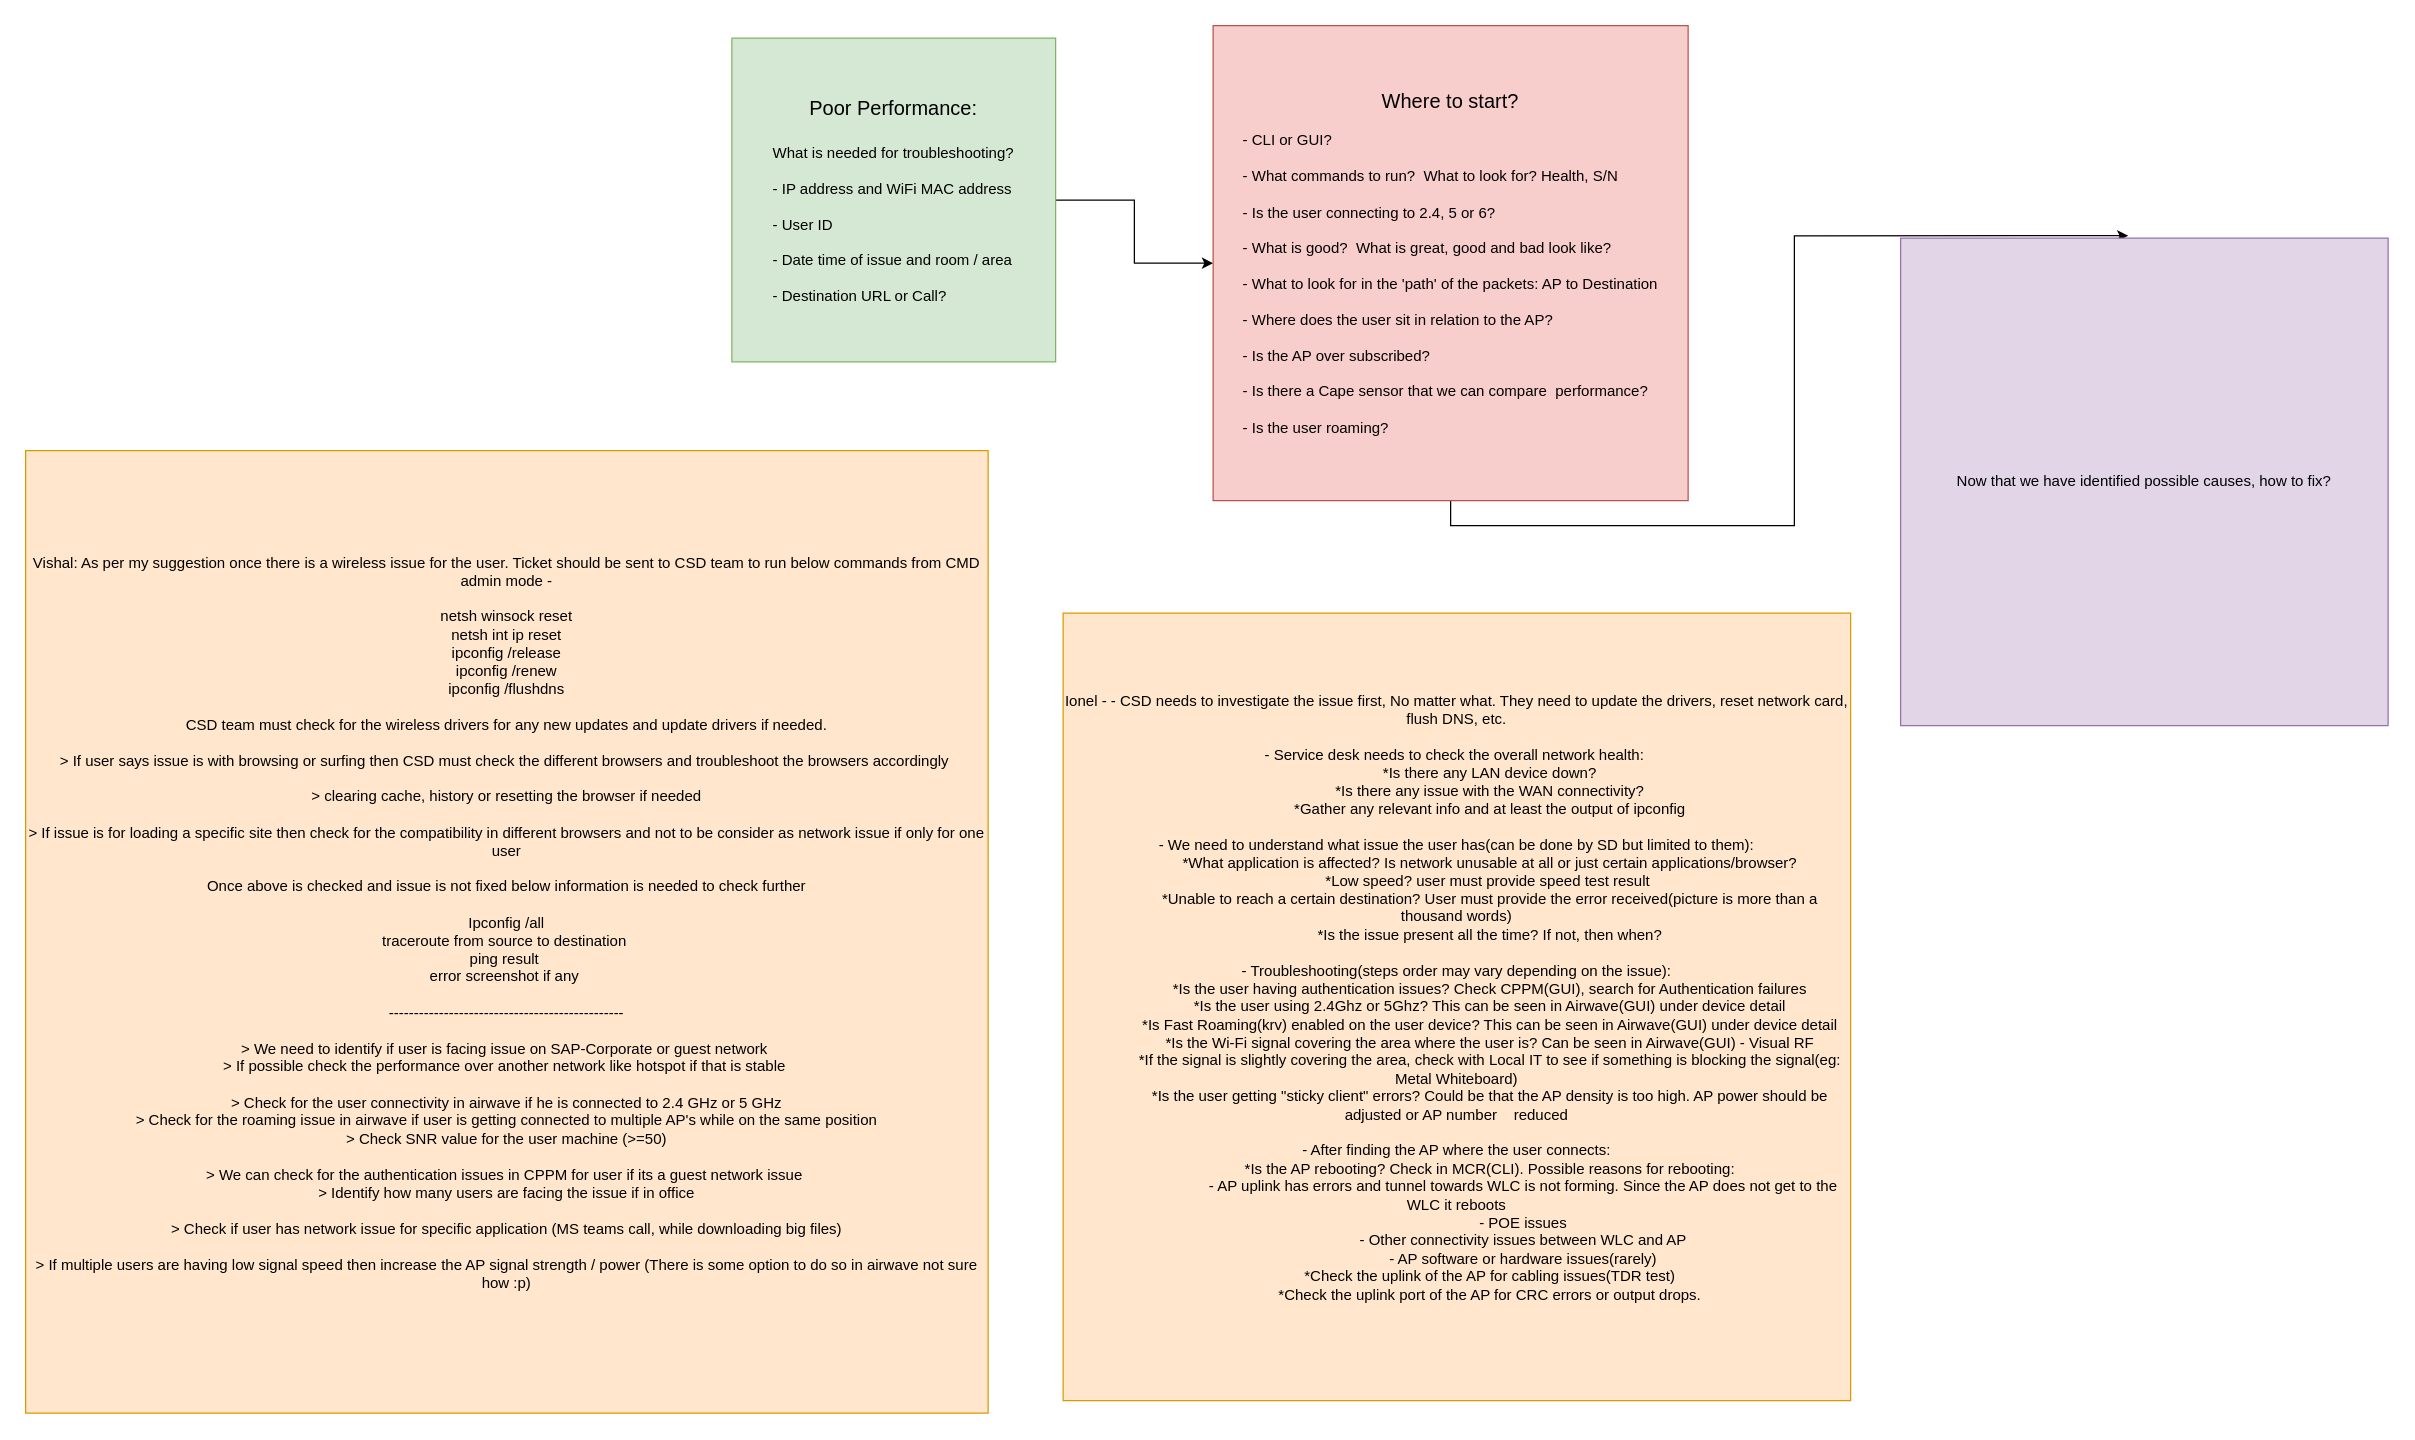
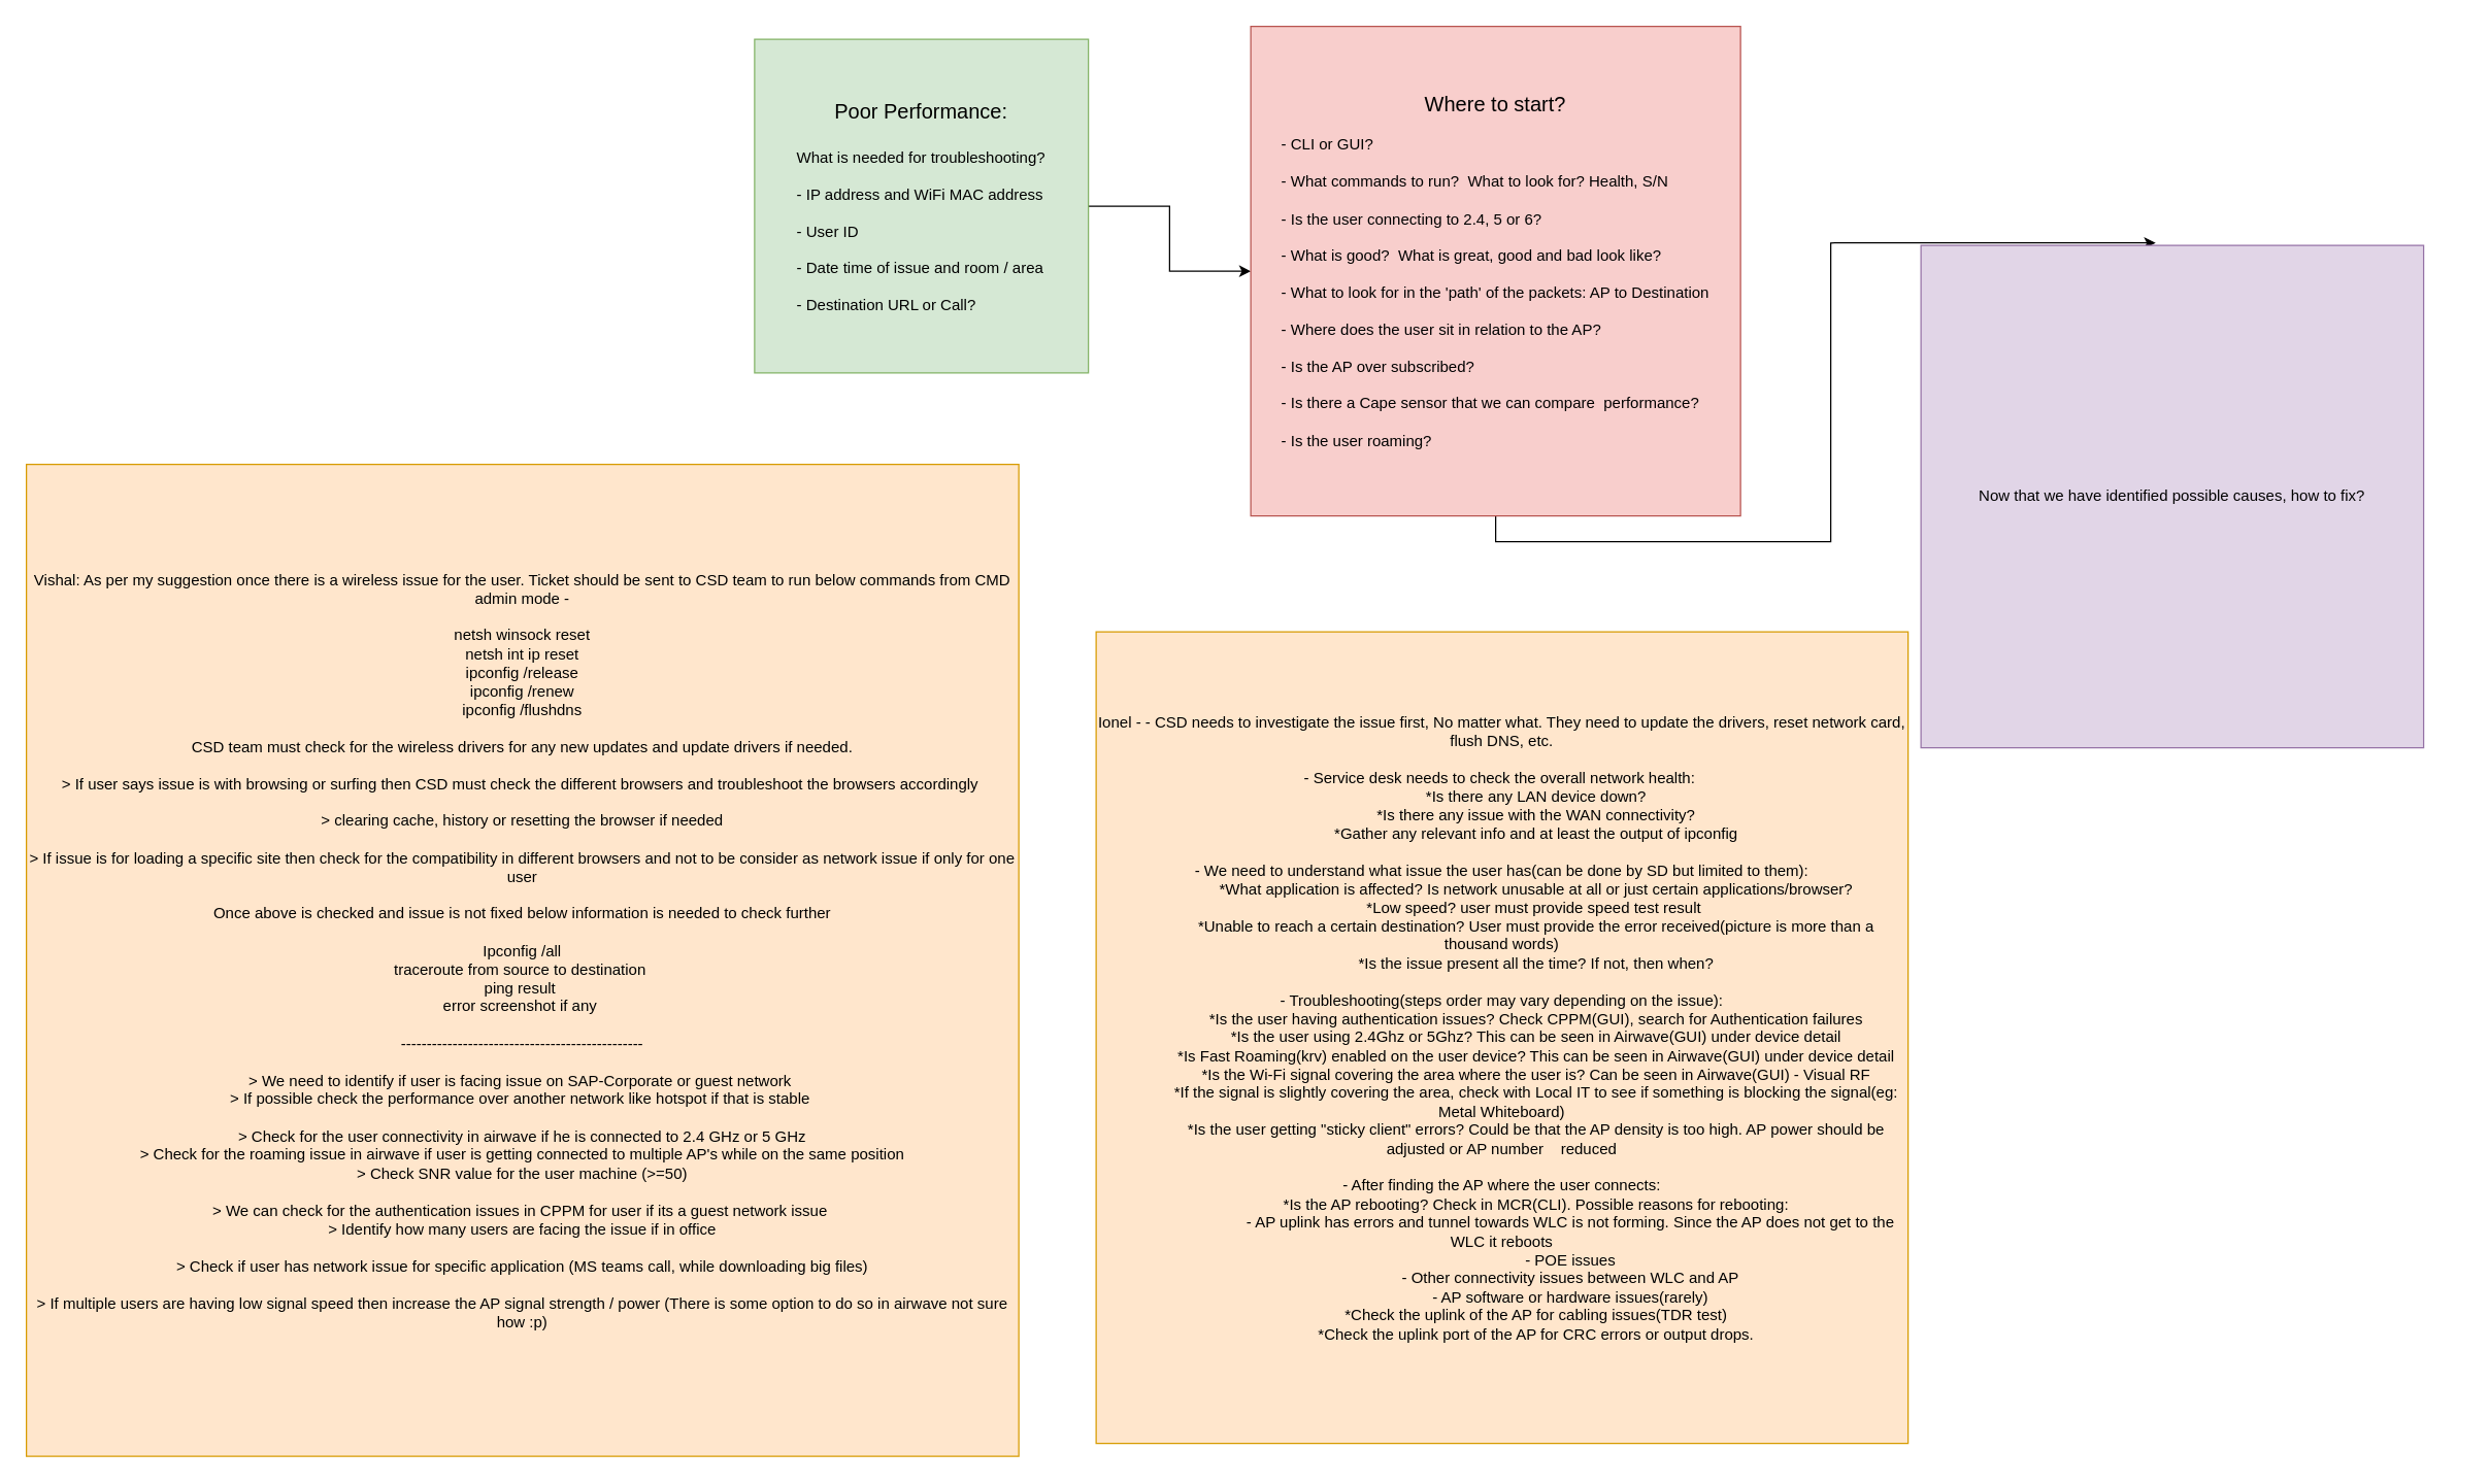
- <mxCell id="6" value="Now that we have identified possible causes, how to fix?" style="whiteSpace=wrap;html=1;aspect=fixed;fillColor=#e1d5e7;strokeColor=#9673a6;" parent="1" vertex="1"><mxGeometry x="1520" y="190" width="390" height="390" as="geometry" /></mxCell>
+ <mxCell id="6" value="Now that we have identified possible causes, how to fix?" style="whiteSpace=wrap;html=1;aspect=fixed;fillColor=#e1d5e7;strokeColor=#9673a6;" parent="1" vertex="1"><mxGeometry x="1490" y="190" width="390" height="390" as="geometry" /></mxCell>
